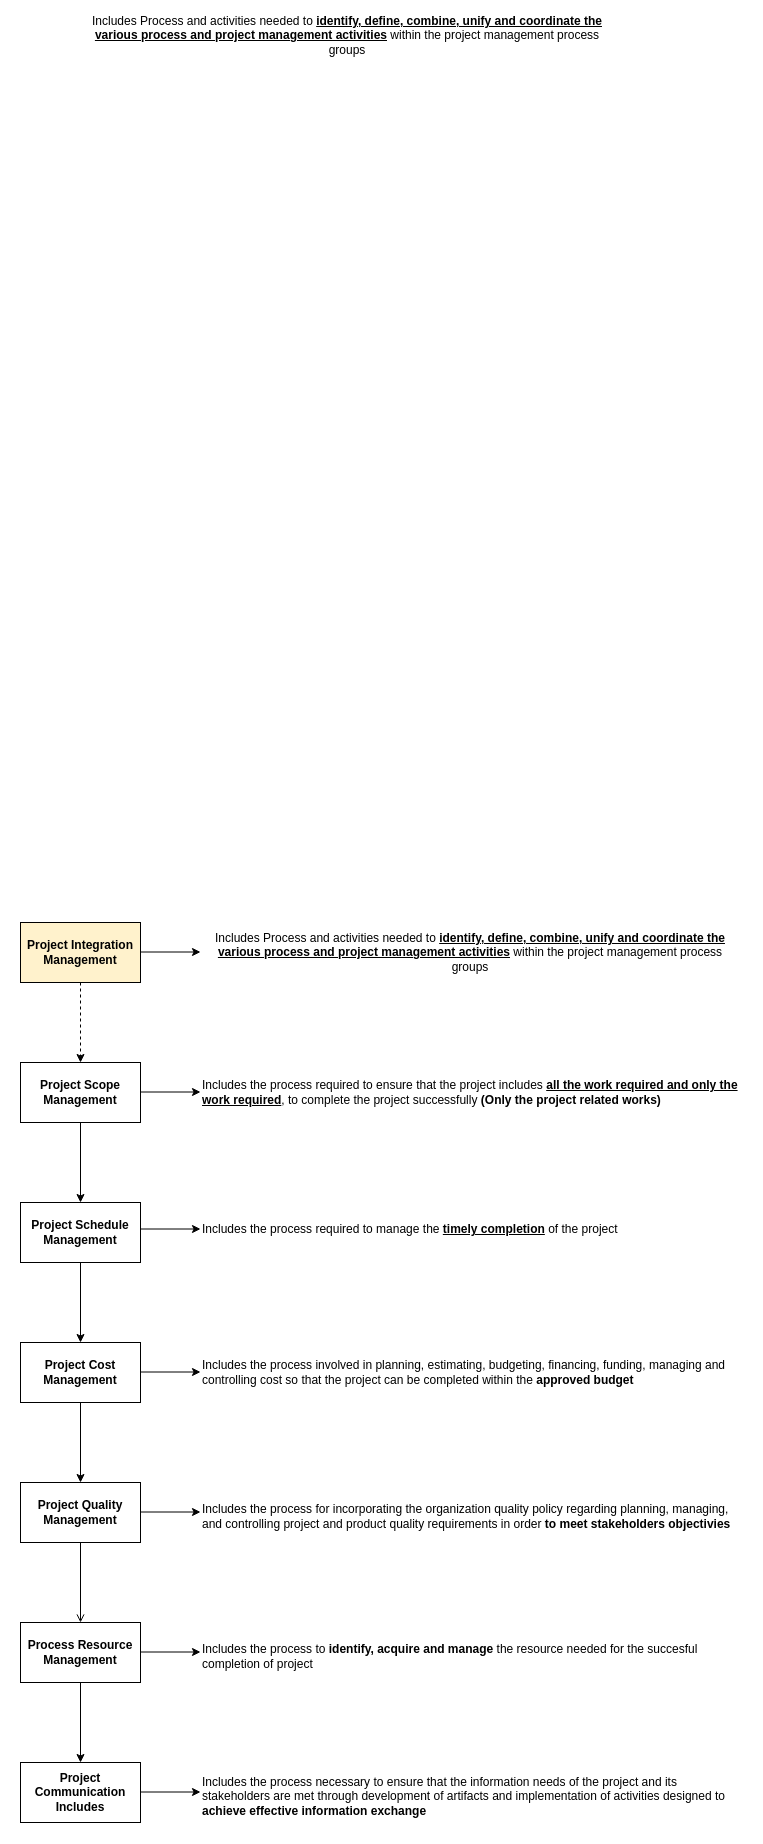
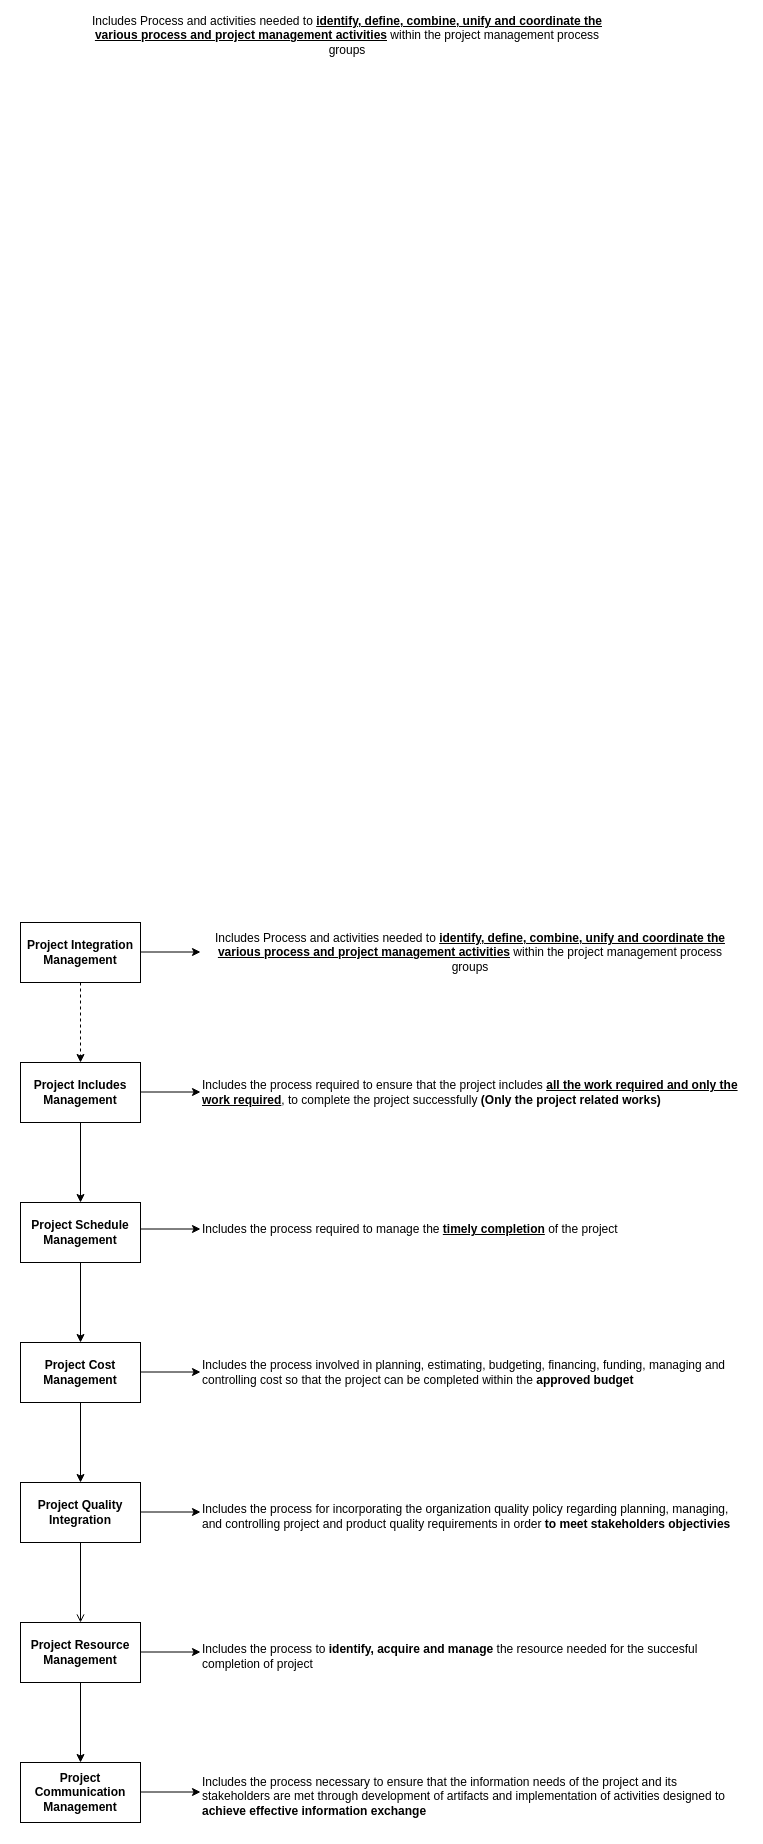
- <mxCell id="3" value="Project Integration Management" style="rounded=0;whiteSpace=wrap;html=1;fontStyle=1;fillColor=#fff2cc;" parent="1" vertex="1"><mxGeometry x="20" y="922" width="120" height="60" as="geometry" /></mxCell>
+ <mxCell id="3" value="Project Integration Management" style="rounded=0;whiteSpace=wrap;html=1;fontStyle=1" parent="1" vertex="1"><mxGeometry x="20" y="922" width="120" height="60" as="geometry" /></mxCell>
- <mxCell id="5" value="Project Scope Management" style="rounded=0;whiteSpace=wrap;html=1;fontStyle=1" parent="1" vertex="1"><mxGeometry x="20" y="1062" width="120" height="60" as="geometry" /></mxCell>
+ <mxCell id="5" value="Project Includes Management" style="rounded=0;whiteSpace=wrap;html=1;fontStyle=1" parent="1" vertex="1"><mxGeometry x="20" y="1062" width="120" height="60" as="geometry" /></mxCell>
- <mxCell id="19" value="Project Quality Management" style="whiteSpace=wrap;html=1;rounded=0;fontStyle=1;" parent="1" vertex="1"><mxGeometry x="20" y="1482" width="120" height="60" as="geometry" /></mxCell>
+ <mxCell id="19" value="Project Quality Integration" style="whiteSpace=wrap;html=1;rounded=0;fontStyle=1;" parent="1" vertex="1"><mxGeometry x="20" y="1482" width="120" height="60" as="geometry" /></mxCell>
- <mxCell id="23" value="Process Resource Management" style="whiteSpace=wrap;html=1;rounded=0;fontStyle=1;" parent="1" vertex="1"><mxGeometry x="20" y="1622" width="120" height="60" as="geometry" /></mxCell>
+ <mxCell id="23" value="Project Resource Management" style="whiteSpace=wrap;html=1;rounded=0;fontStyle=1;" parent="1" vertex="1"><mxGeometry x="20" y="1622" width="120" height="60" as="geometry" /></mxCell>
- <mxCell id="26" value="Project Communication Includes" style="whiteSpace=wrap;html=1;rounded=0;fontStyle=1;" parent="1" vertex="1"><mxGeometry x="20" y="1762" width="120" height="60" as="geometry" /></mxCell>
+ <mxCell id="26" value="Project Communication Management" style="whiteSpace=wrap;html=1;rounded=0;fontStyle=1;" parent="1" vertex="1"><mxGeometry x="20" y="1762" width="120" height="60" as="geometry" /></mxCell>
